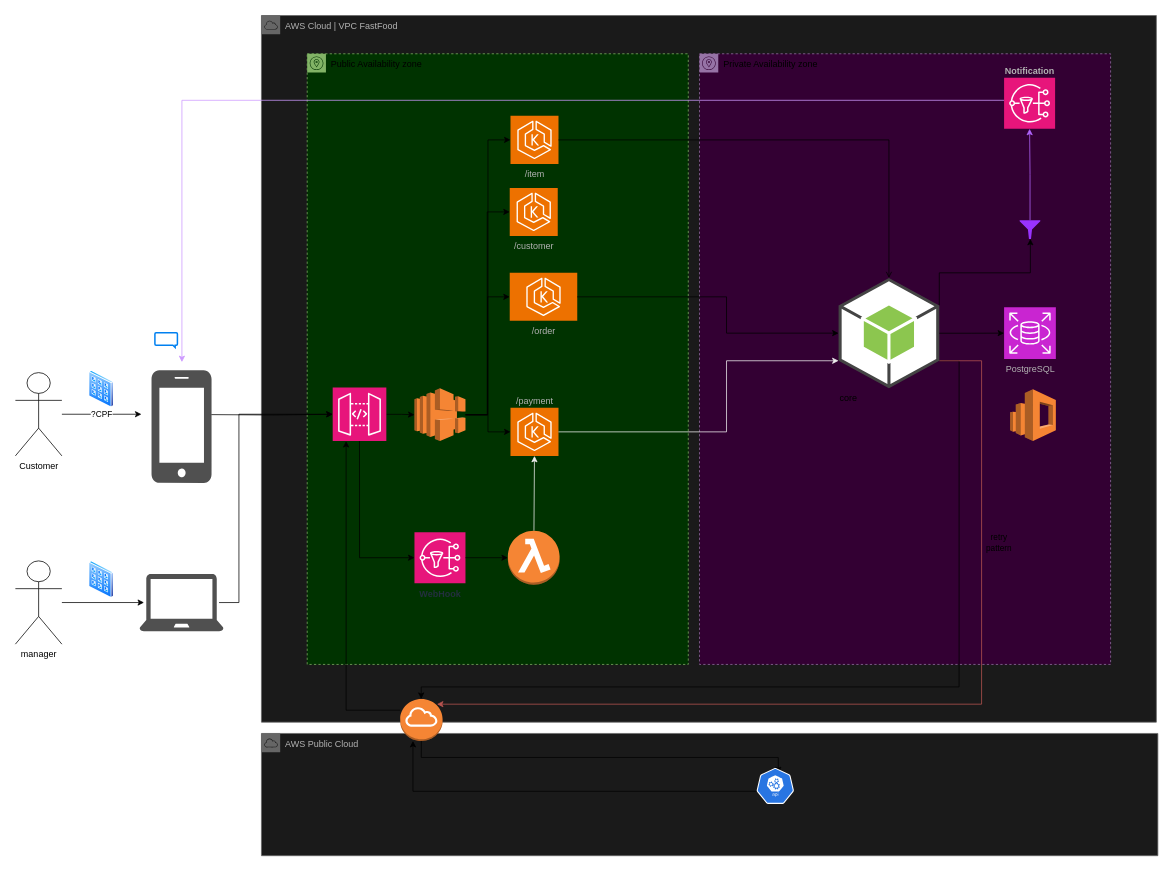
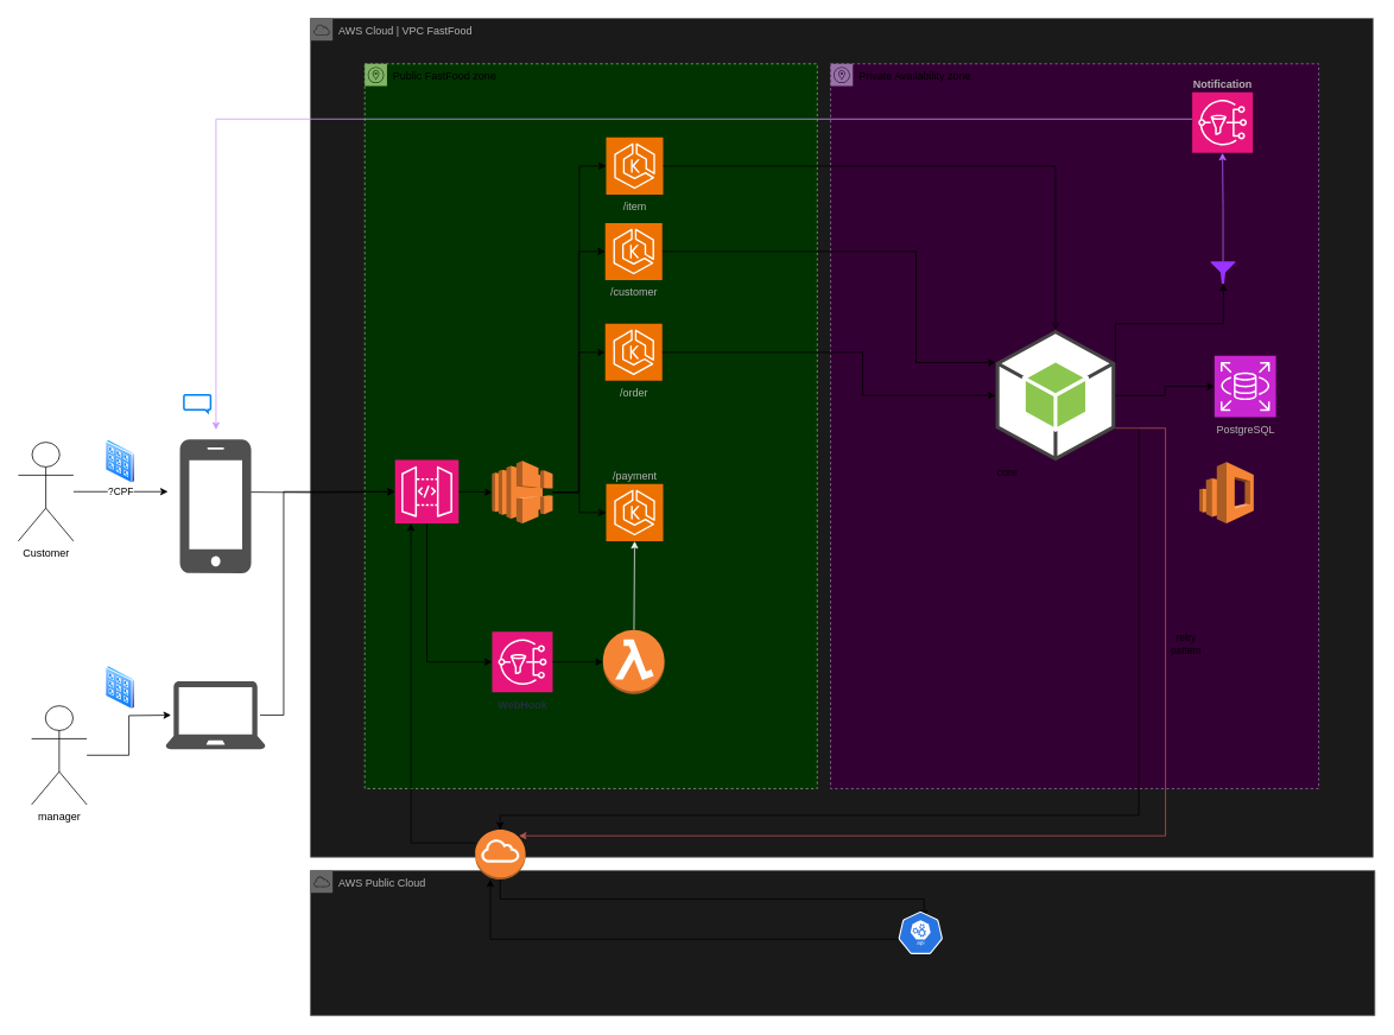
- <mxCell id="4" value="Public Availability zone" style="sketch=0;outlineConnect=0;html=1;whiteSpace=wrap;fontSize=12;fontStyle=0;shape=mxgraph.aws4.group;grIcon=mxgraph.aws4.group_availability_zone;strokeColor=#82b366;fillColor=#003300;verticalAlign=top;align=left;spacingLeft=30;dashed=1;" vertex="1" parent="1"><mxGeometry x="409" y="71" width="508" height="814" as="geometry" /></mxCell>
+ <mxCell id="4" value="Public FastFood zone" style="sketch=0;outlineConnect=0;html=1;whiteSpace=wrap;fontSize=12;fontStyle=0;shape=mxgraph.aws4.group;grIcon=mxgraph.aws4.group_availability_zone;strokeColor=#82b366;fillColor=#003300;verticalAlign=top;align=left;spacingLeft=30;dashed=1;" vertex="1" parent="1"><mxGeometry x="409" y="71" width="508" height="814" as="geometry" /></mxCell>
+ <mxCell id="12" style="edgeStyle=orthogonalEdgeStyle;rounded=0;orthogonalLoop=1;jettySize=auto;html=1;entryX=0;entryY=0.25;entryDx=0;entryDy=0;entryPerimeter=0;" edge="1" parent="1" source="13" target="41"><mxGeometry relative="1" as="geometry"><Array as="points"><mxPoint x="1028" y="282" /><mxPoint x="1028" y="407" /></Array><mxPoint x="970.059" y="220.75" as="targetPoint" /></mxGeometry></mxCell>
- <mxCell id="34" value="/order" style="sketch=0;points=[[0,0,0],[0.25,0,0],[0.5,0,0],[0.75,0,0],[1,0,0],[0,1,0],[0.25,1,0],[0.5,1,0],[0.75,1,0],[1,1,0],[0,0.25,0],[0,0.5,0],[0,0.75,0],[1,0.25,0],[1,0.5,0],[1,0.75,0]];outlineConnect=0;fontColor=#B3B3B3;fillColor=#ED7100;strokeColor=#ffffff;dashed=0;verticalLabelPosition=bottom;verticalAlign=top;align=center;html=1;fontSize=12;fontStyle=0;aspect=fixed;shape=mxgraph.aws4.resourceIcon;resIcon=mxgraph.aws4.eks;" vertex="1" parent="1"><mxGeometry x="679" y="363" width="90" height="64" as="geometry" /></mxCell>
+ <mxCell id="34" value="/order" style="sketch=0;points=[[0,0,0],[0.25,0,0],[0.5,0,0],[0.75,0,0],[1,0,0],[0,1,0],[0.25,1,0],[0.5,1,0],[0.75,1,0],[1,1,0],[0,0.25,0],[0,0.5,0],[0,0.75,0],[1,0.25,0],[1,0.5,0],[1,0.75,0]];outlineConnect=0;fontColor=#B3B3B3;fillColor=#ED7100;strokeColor=#ffffff;dashed=0;verticalLabelPosition=bottom;verticalAlign=top;align=center;html=1;fontSize=12;fontStyle=0;aspect=fixed;shape=mxgraph.aws4.resourceIcon;resIcon=mxgraph.aws4.eks;" vertex="1" parent="1"><mxGeometry x="679" y="363" width="64" height="64" as="geometry" /></mxCell>
- <mxCell id="42" value="PostgreSQL" style="sketch=0;points=[[0,0,0],[0.25,0,0],[0.5,0,0],[0.75,0,0],[1,0,0],[0,1,0],[0.25,1,0],[0.5,1,0],[0.75,1,0],[1,1,0],[0,0.25,0],[0,0.5,0],[0,0.75,0],[1,0.25,0],[1,0.5,0],[1,0.75,0]];outlineConnect=0;fontColor=#B3B3B3;fillColor=#C925D1;strokeColor=#ffffff;dashed=0;verticalLabelPosition=bottom;verticalAlign=top;align=center;html=1;fontSize=12;fontStyle=0;aspect=fixed;shape=mxgraph.aws4.resourceIcon;resIcon=mxgraph.aws4.rds;" vertex="1" parent="1"><mxGeometry x="1338" y="408.88" width="69" height="69" as="geometry" /></mxCell>
+ <mxCell id="42" value="PostgreSQL" style="sketch=0;points=[[0,0,0],[0.25,0,0],[0.5,0,0],[0.75,0,0],[1,0,0],[0,1,0],[0.25,1,0],[0.5,1,0],[0.75,1,0],[1,1,0],[0,0.25,0],[0,0.5,0],[0,0.75,0],[1,0.25,0],[1,0.5,0],[1,0.75,0]];outlineConnect=0;fontColor=#B3B3B3;fillColor=#C925D1;strokeColor=#ffffff;dashed=0;verticalLabelPosition=bottom;verticalAlign=top;align=center;html=1;fontSize=12;fontStyle=0;aspect=fixed;shape=mxgraph.aws4.resourceIcon;resIcon=mxgraph.aws4.rds;" vertex="1" parent="1"><mxGeometry x="1363" y="398.88" width="69" height="69" as="geometry" /></mxCell>
- <mxCell id="43" style="edgeStyle=orthogonalEdgeStyle;rounded=0;orthogonalLoop=1;jettySize=auto;html=1;entryX=0;entryY=0.75;entryDx=0;entryDy=0;entryPerimeter=0;strokeColor=#F0F0F0;" edge="1" parent="1" source="14" target="41"><mxGeometry relative="1" as="geometry"><Array as="points"><mxPoint x="968" y="575" /><mxPoint x="968" y="480" /></Array></mxGeometry></mxCell>
- <mxCell id="47" value="manager" style="shape=umlActor;verticalLabelPosition=bottom;verticalAlign=top;html=1;outlineConnect=0;" vertex="1" parent="1"><mxGeometry x="20" y="747" width="62" height="111" as="geometry" /></mxCell>
+ <mxCell id="47" value="manager" style="shape=umlActor;verticalLabelPosition=bottom;verticalAlign=top;html=1;outlineConnect=0;" vertex="1" parent="1"><mxGeometry x="35" y="792" width="62" height="111" as="geometry" /></mxCell>
